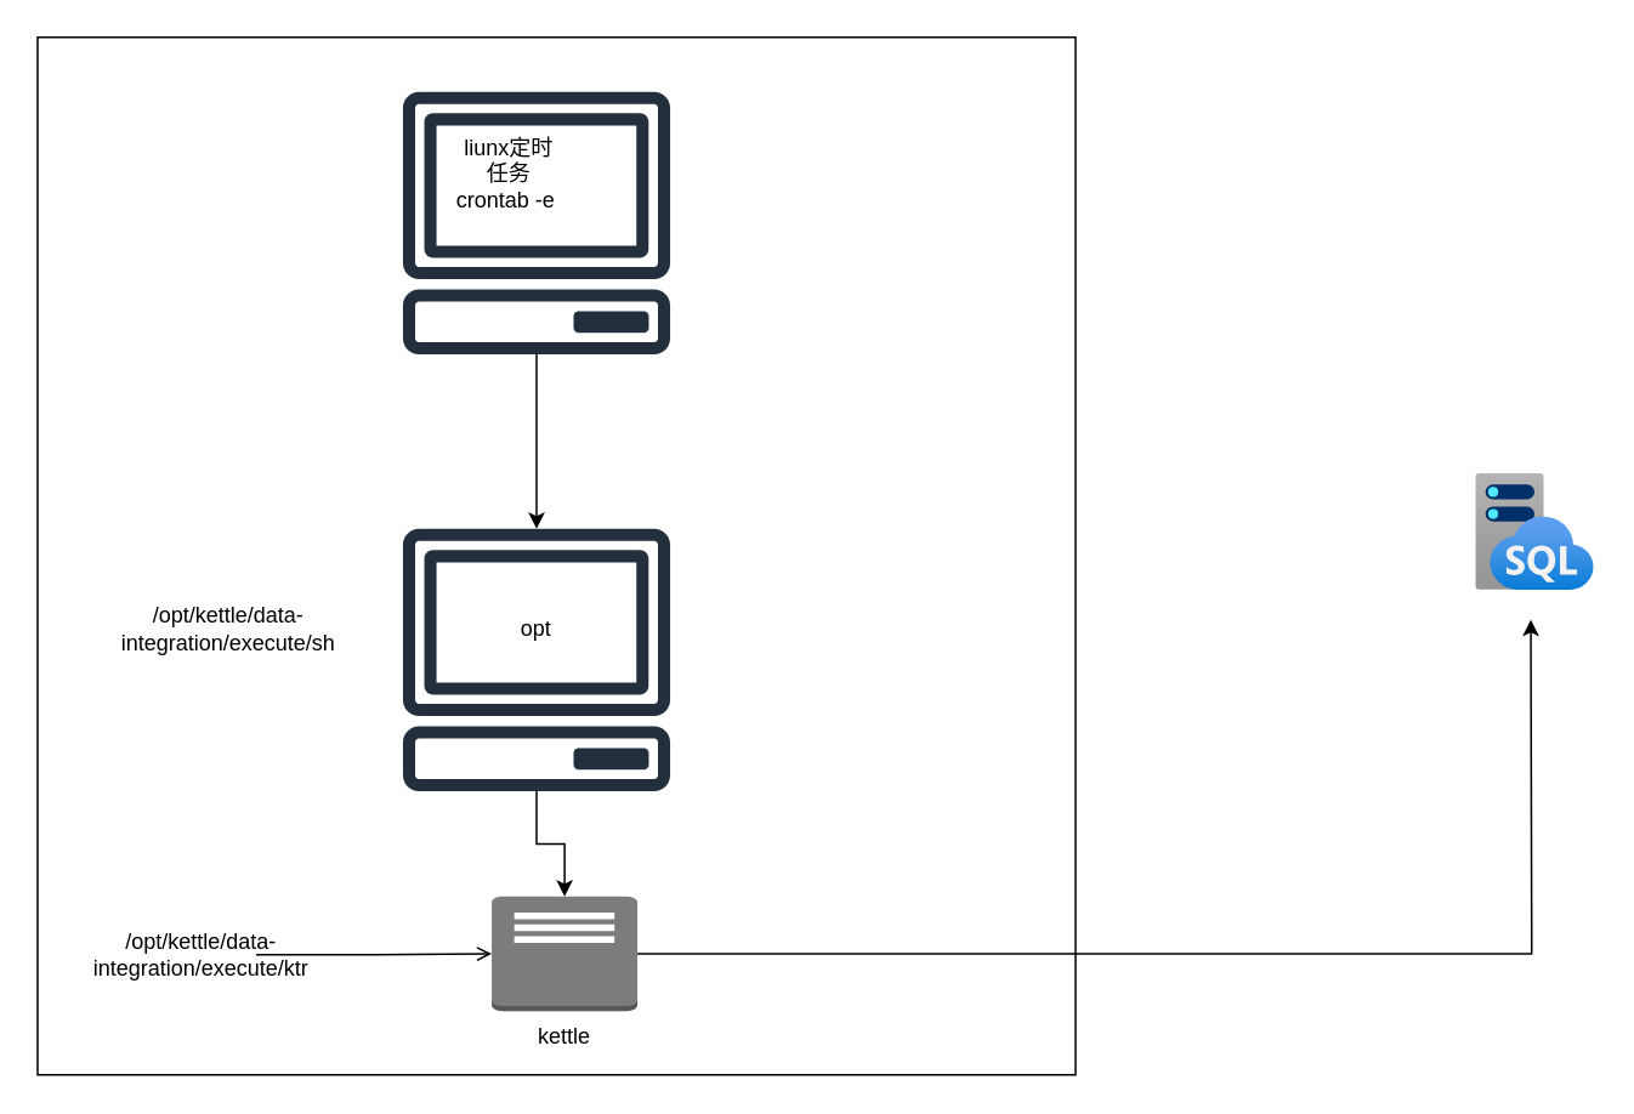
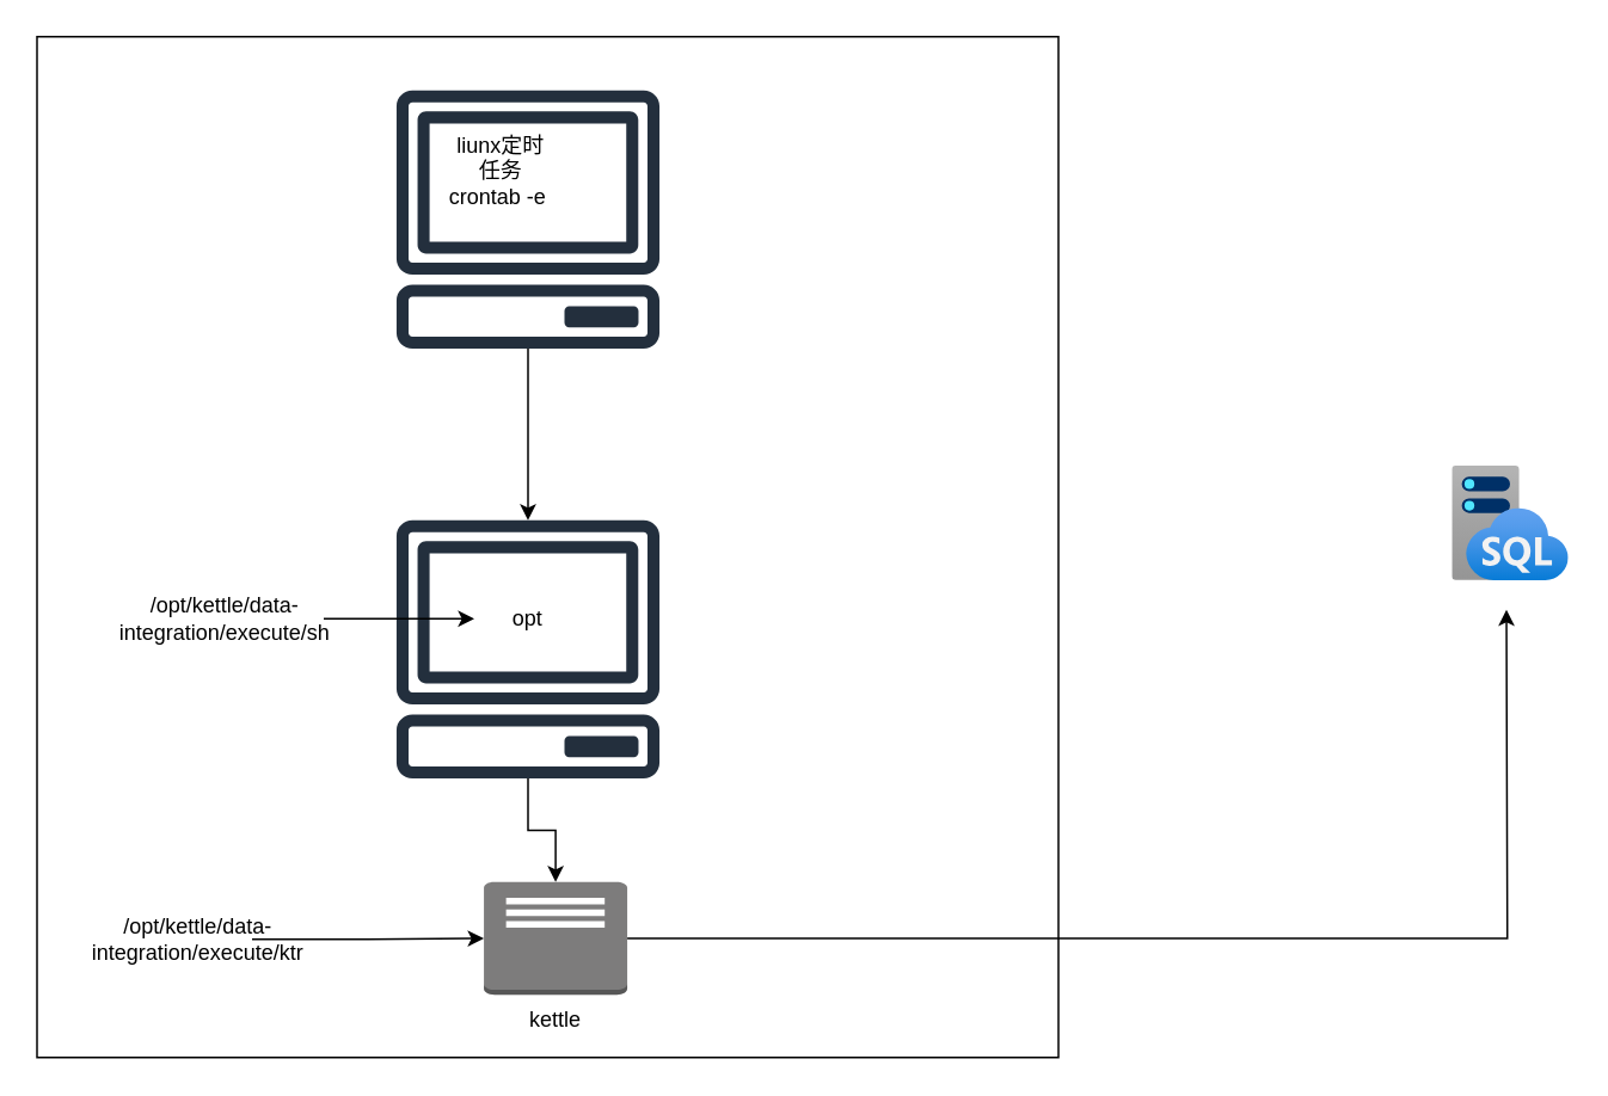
+ <mxCell id="12" value="" style="edgeStyle=orthogonalEdgeStyle;rounded=0;orthogonalLoop=1;jettySize=auto;html=1;" edge="1" parent="1" source="13" target="9"><mxGeometry relative="1" as="geometry" /></mxCell>
- <mxCell id="14" style="edgeStyle=orthogonalEdgeStyle;rounded=0;orthogonalLoop=1;jettySize=auto;html=1;endArrow=open;" edge="1" parent="1" source="15" target="11"><mxGeometry relative="1" as="geometry" /></mxCell>
+ <mxCell id="14" style="edgeStyle=orthogonalEdgeStyle;rounded=0;orthogonalLoop=1;jettySize=auto;html=1;" edge="1" parent="1" source="15" target="11"><mxGeometry relative="1" as="geometry" /></mxCell>
